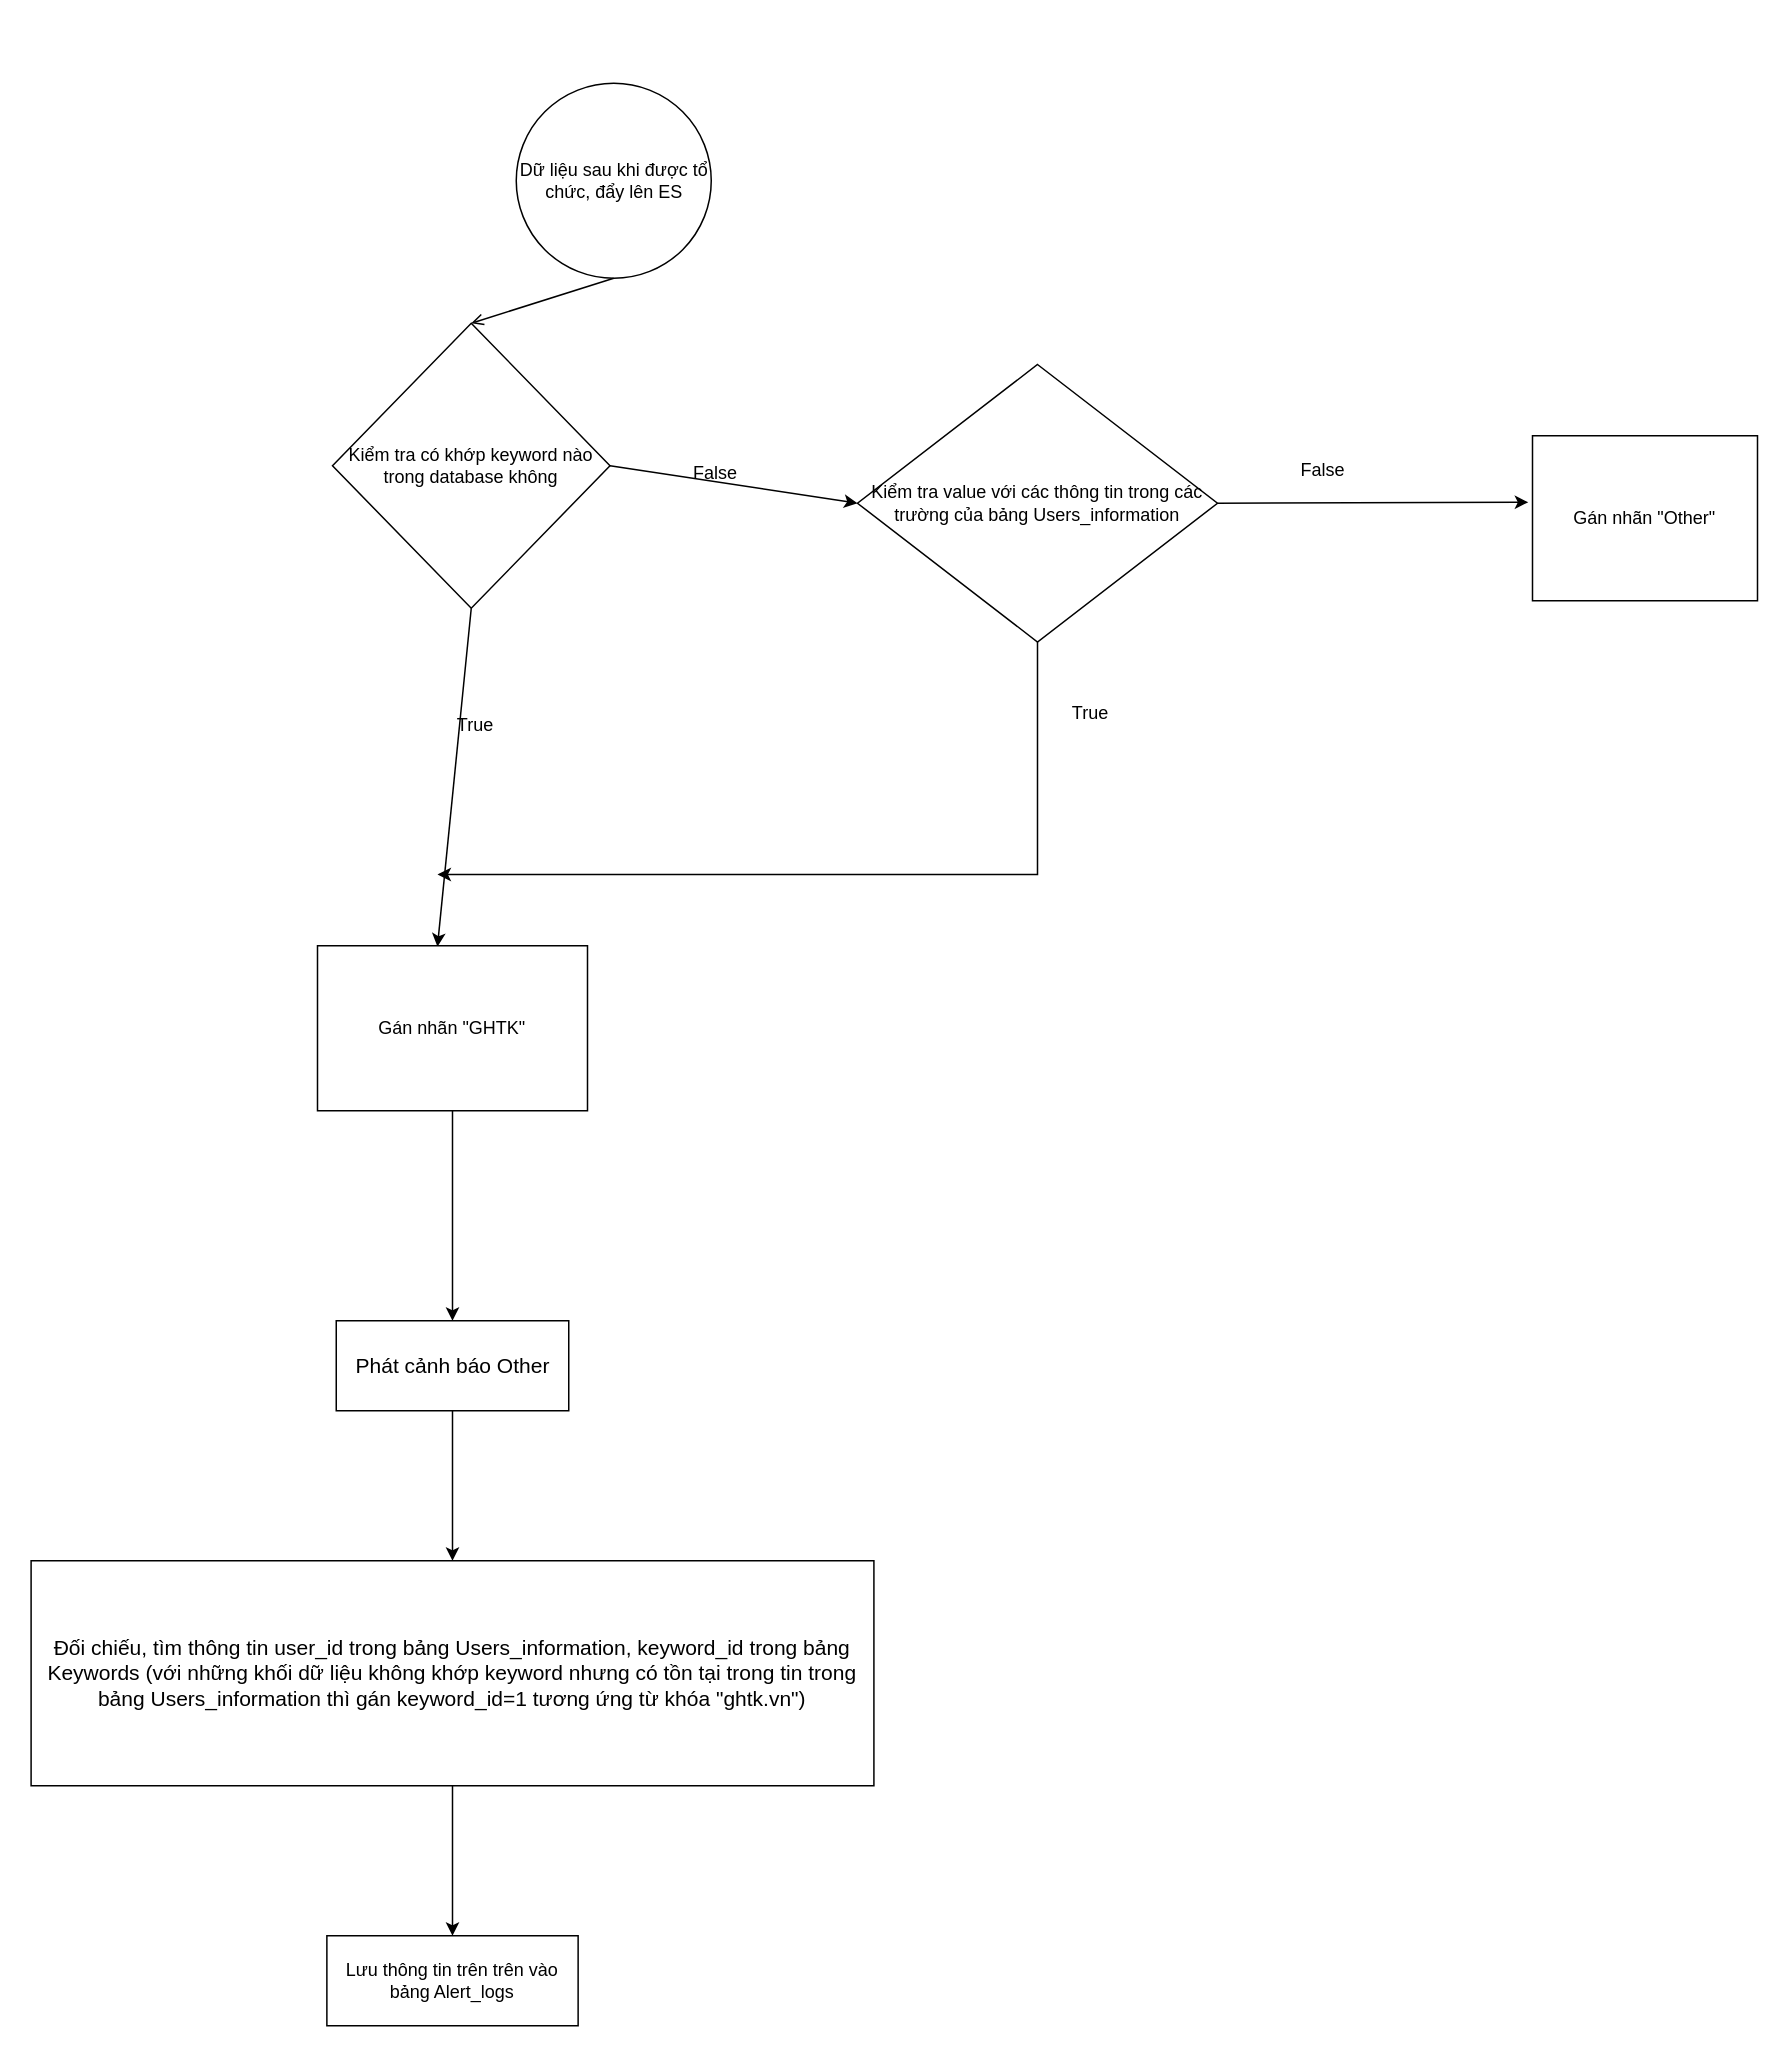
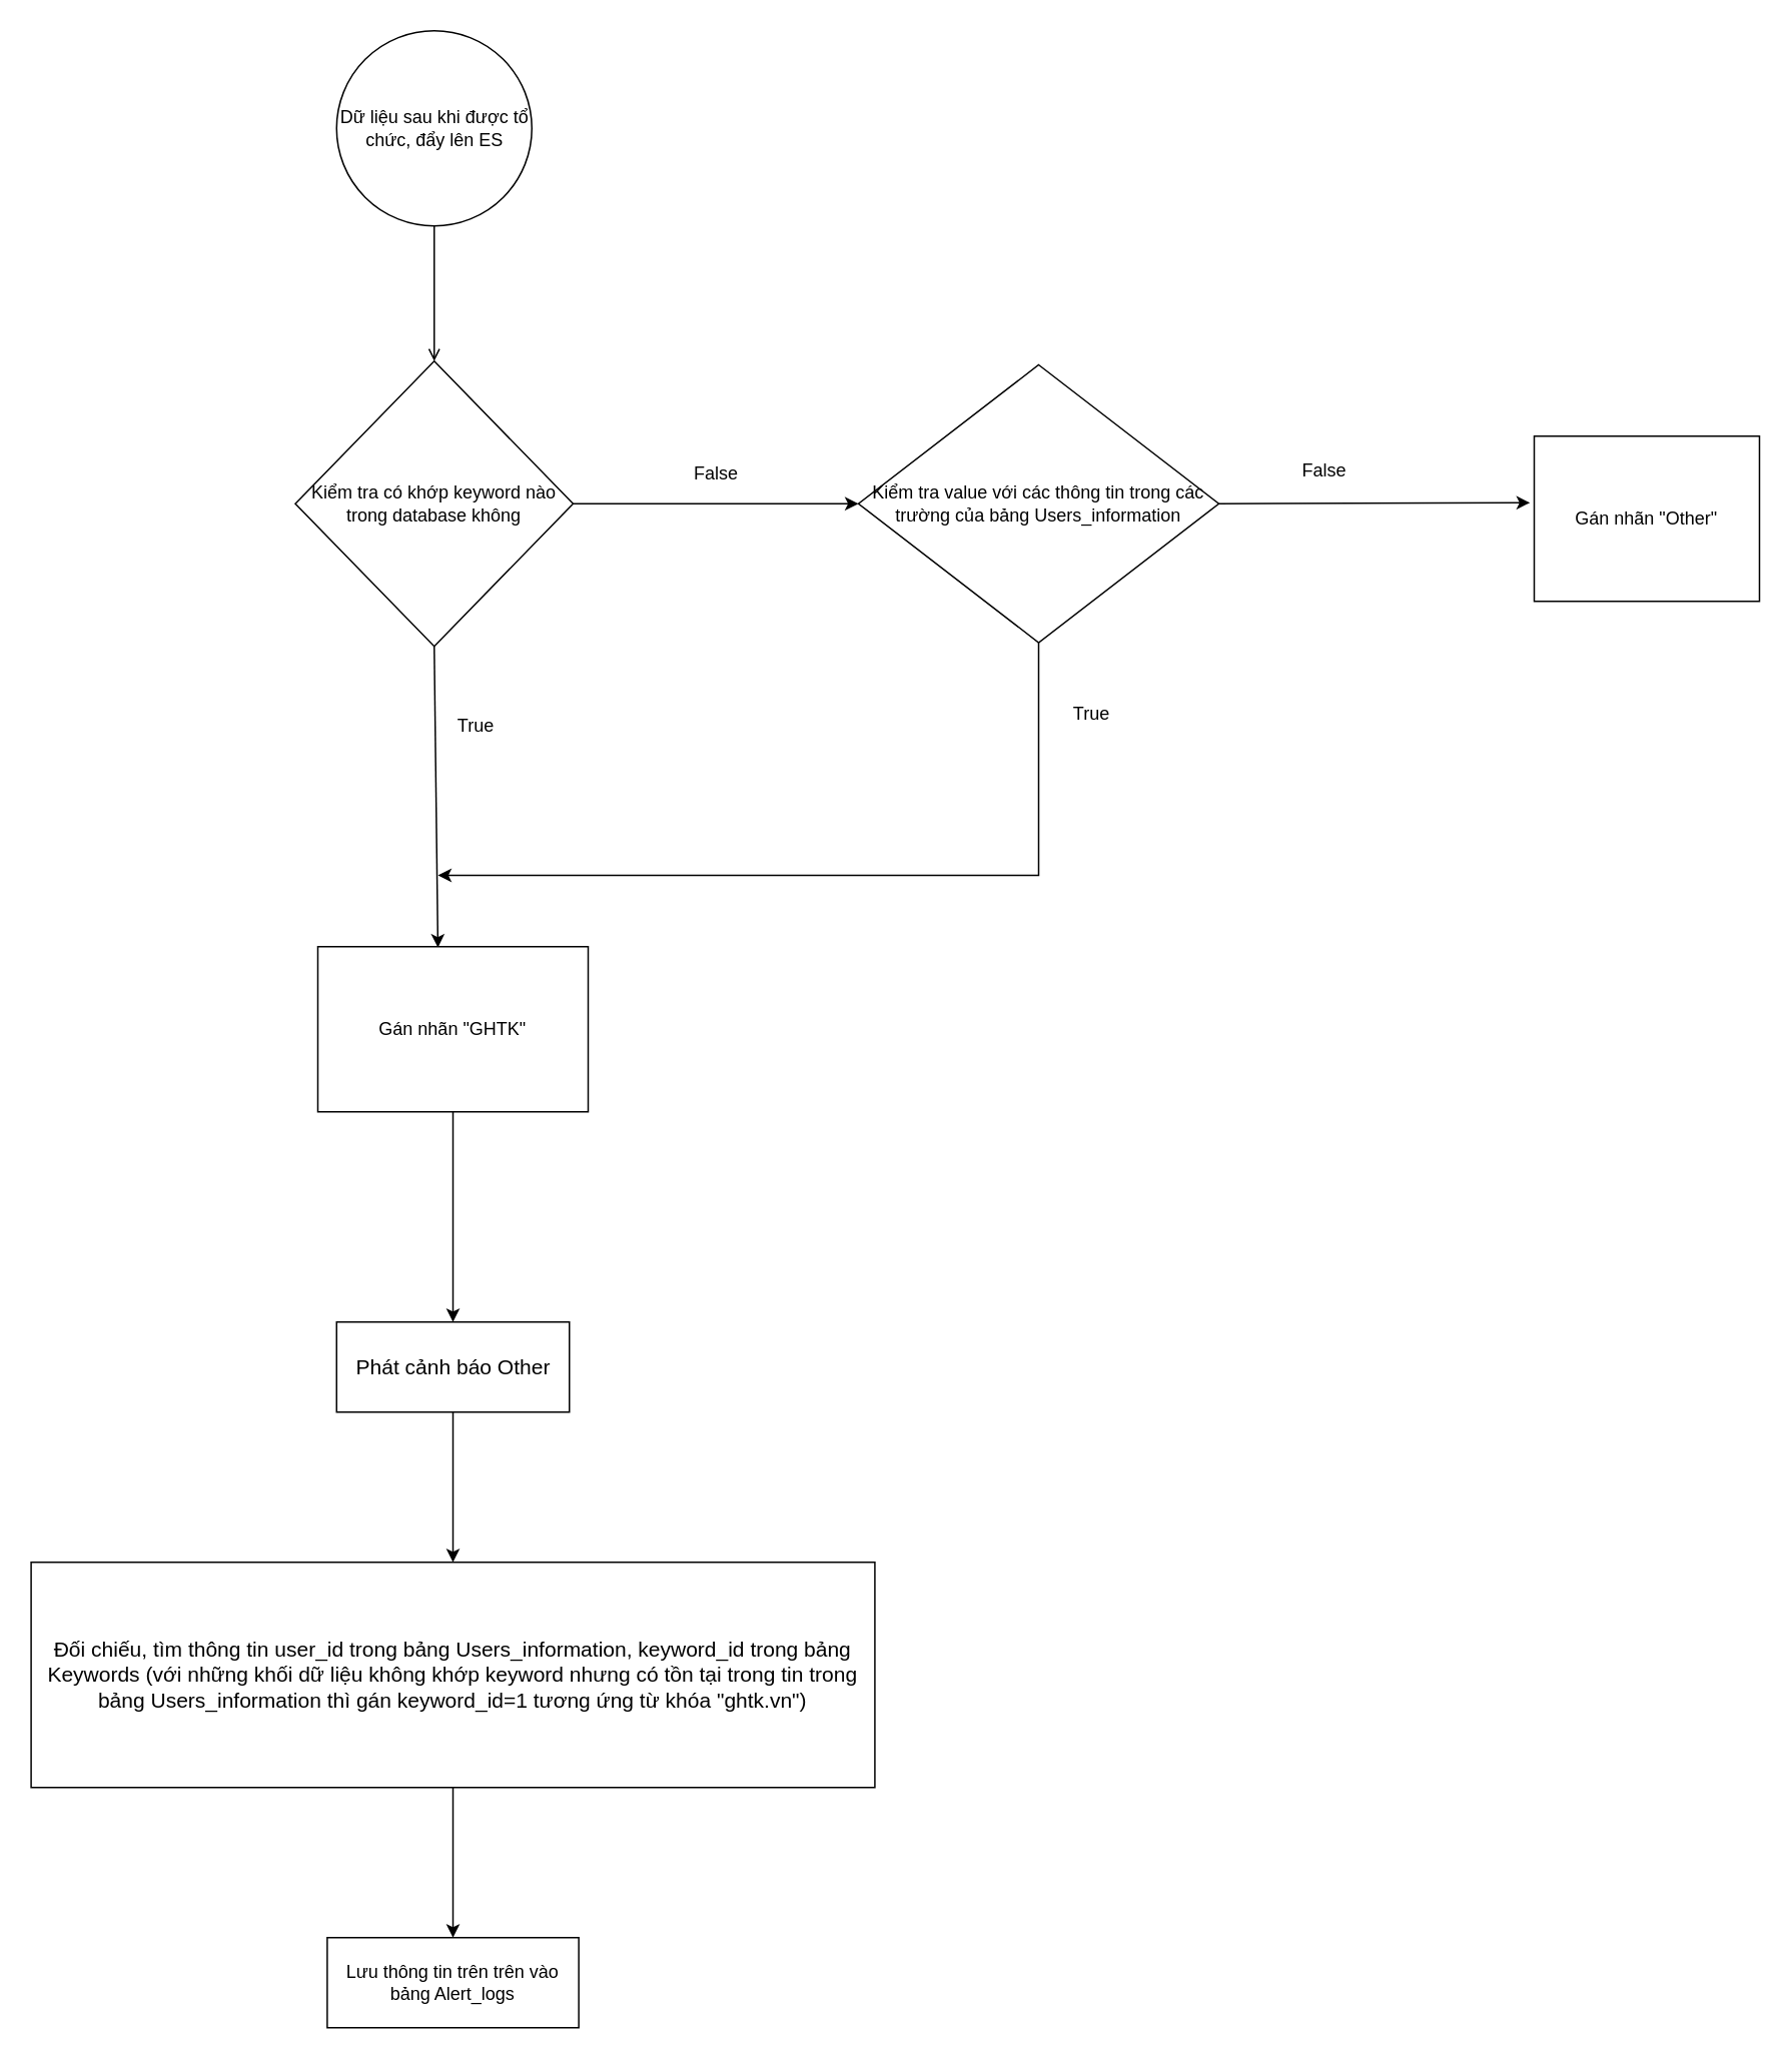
- <mxCell id="2" value="Dữ liệu sau khi được tổ chức, đẩy lên ES" style="ellipse;whiteSpace=wrap;html=1;aspect=fixed;" parent="1" vertex="1"><mxGeometry x="343.5" y="55" width="130" height="130" as="geometry" /></mxCell>
+ <mxCell id="2" value="Dữ liệu sau khi được tổ chức, đẩy lên ES" style="ellipse;whiteSpace=wrap;html=1;aspect=fixed;" parent="1" vertex="1"><mxGeometry x="223.5" y="20" width="130" height="130" as="geometry" /></mxCell>
- <mxCell id="3" value="Kiểm tra có khớp keyword nào trong database không" style="rhombus;whiteSpace=wrap;html=1;" parent="1" vertex="1"><mxGeometry x="221" y="215" width="185" height="190" as="geometry" /></mxCell>
+ <mxCell id="3" value="Kiểm tra có khớp keyword nào trong database không" style="rhombus;whiteSpace=wrap;html=1;" parent="1" vertex="1"><mxGeometry x="196" y="240" width="185" height="190" as="geometry" /></mxCell>
